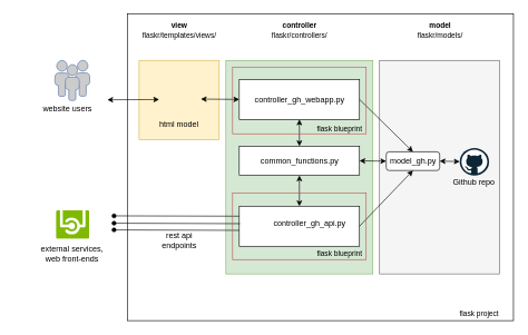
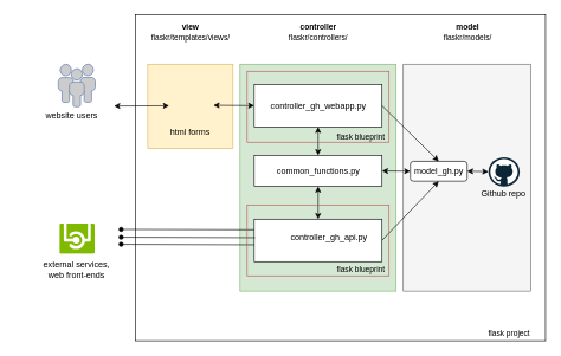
- <mxCell id="11" value="html model&lt;br&gt;" style="text;html=1;strokeColor=none;fillColor=none;align=center;verticalAlign=middle;whiteSpace=wrap;rounded=0;" parent="1" vertex="1"><mxGeometry x="218" y="172" width="99" height="28" as="geometry" /></mxCell>
+ <mxCell id="11" value="html forms&lt;br&gt;" style="text;html=1;strokeColor=none;fillColor=none;align=center;verticalAlign=middle;whiteSpace=wrap;rounded=0;" parent="1" vertex="1"><mxGeometry x="218" y="172" width="99" height="28" as="geometry" /></mxCell>
- <mxCell id="12" value="rest api endpoints&lt;br&gt;" style="text;html=1;strokeColor=none;fillColor=none;align=center;verticalAlign=middle;whiteSpace=wrap;rounded=0;" parent="1" vertex="1"><mxGeometry x="227.5" y="350" width="80" height="20" as="geometry" /></mxCell>
